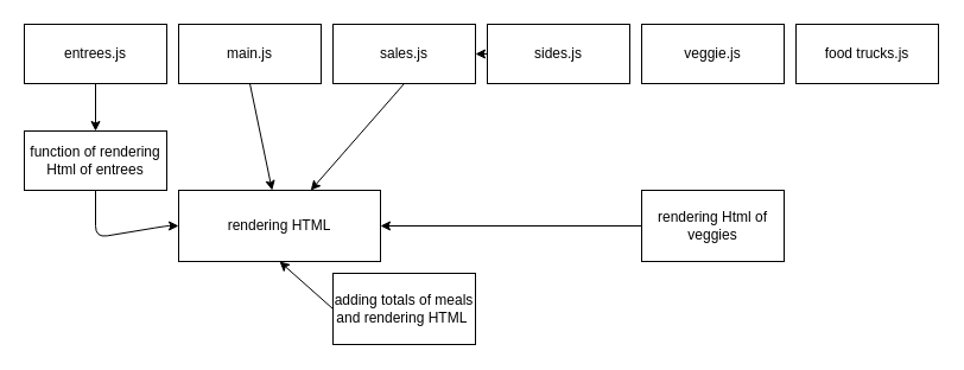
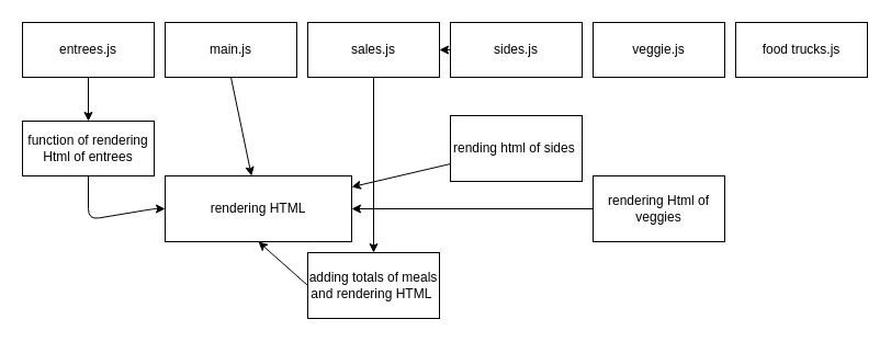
- <mxCell id="6" style="edgeStyle=none;html=1;exitX=0.5;exitY=1;exitDx=0;exitDy=0;" edge="1" parent="1" source="7" target="14"><mxGeometry relative="1" as="geometry"><mxPoint x="340" y="230" as="targetPoint" /></mxGeometry></mxCell>
+ <mxCell id="6" style="edgeStyle=none;html=1;exitX=0.5;exitY=1;exitDx=0;exitDy=0;" edge="1" parent="1" source="7" target="20"><mxGeometry relative="1" as="geometry"><mxPoint x="340" y="230" as="targetPoint" /></mxGeometry></mxCell>
+ <mxCell id="16" value="rending html of sides&amp;nbsp;" style="rounded=0;whiteSpace=wrap;html=1;" vertex="1" parent="1"><mxGeometry x="410" y="105" width="120" height="60" as="geometry" /></mxCell>
+ <mxCell id="15" style="edgeStyle=none;html=1;" edge="1" parent="1" source="16" target="14"><mxGeometry relative="1" as="geometry" /></mxCell>
